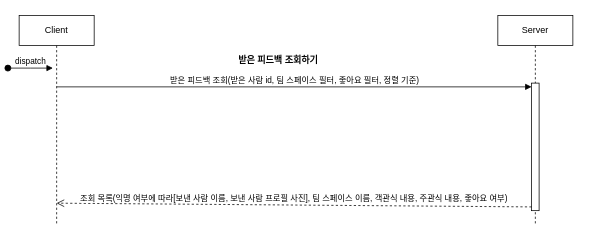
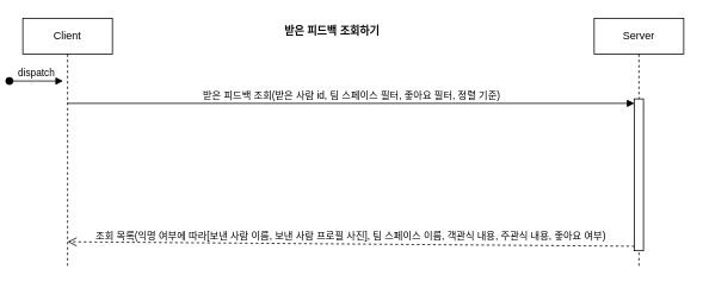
- <mxCell id="8" value="&lt;b&gt;받은 피드백 조회하기&lt;/b&gt;" style="text;html=1;align=center;verticalAlign=middle;resizable=0;points=[];autosize=1;strokeColor=none;fillColor=none;" parent="1" vertex="1"><mxGeometry x="305" y="65" width="120" height="30" as="geometry" /></mxCell>
+ <mxCell id="8" value="&lt;b&gt;받은 피드백 조회하기&lt;/b&gt;" style="text;html=1;align=center;verticalAlign=middle;resizable=0;points=[];autosize=1;strokeColor=none;fillColor=none;" parent="1" vertex="1"><mxGeometry x="305" y="20" width="120" height="30" as="geometry" /></mxCell>
